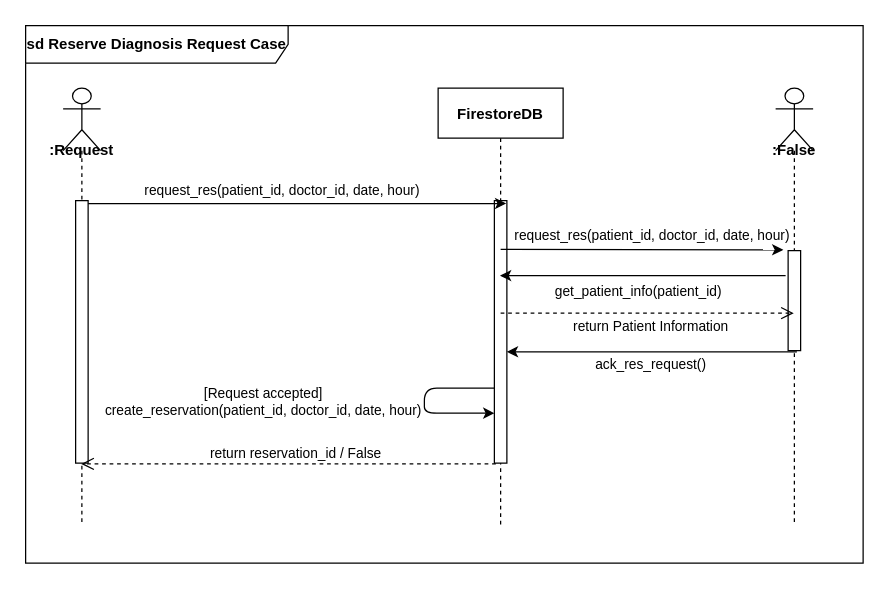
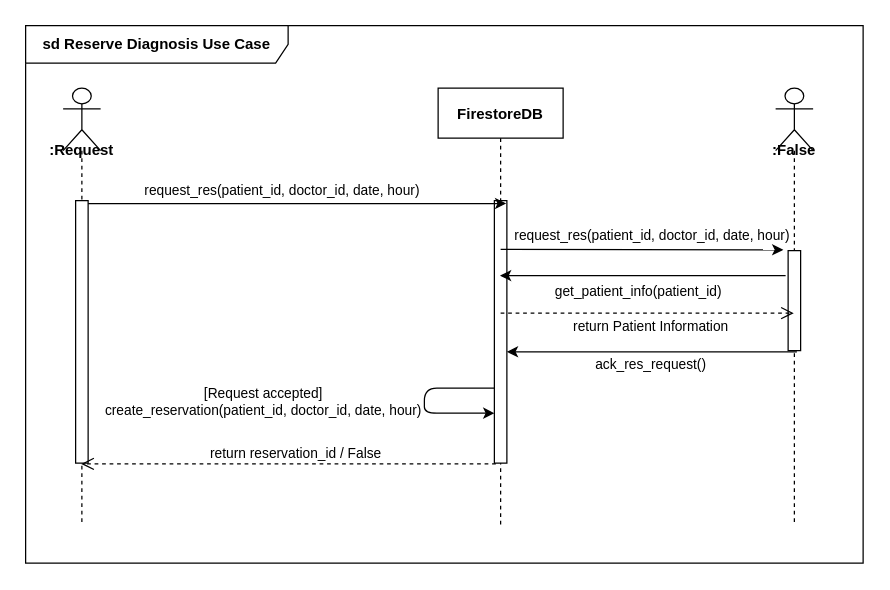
- <mxCell id="6" value="sd Reserve Diagnosis Request Case" style="shape=umlFrame;whiteSpace=wrap;html=1;width=210;height=30;fontStyle=1" parent="1" vertex="1"><mxGeometry x="20" y="20" width="670" height="430" as="geometry" /></mxCell>
+ <mxCell id="6" value="sd Reserve Diagnosis Use Case" style="shape=umlFrame;whiteSpace=wrap;html=1;width=210;height=30;fontStyle=1" parent="1" vertex="1"><mxGeometry x="20" y="20" width="670" height="430" as="geometry" /></mxCell>
